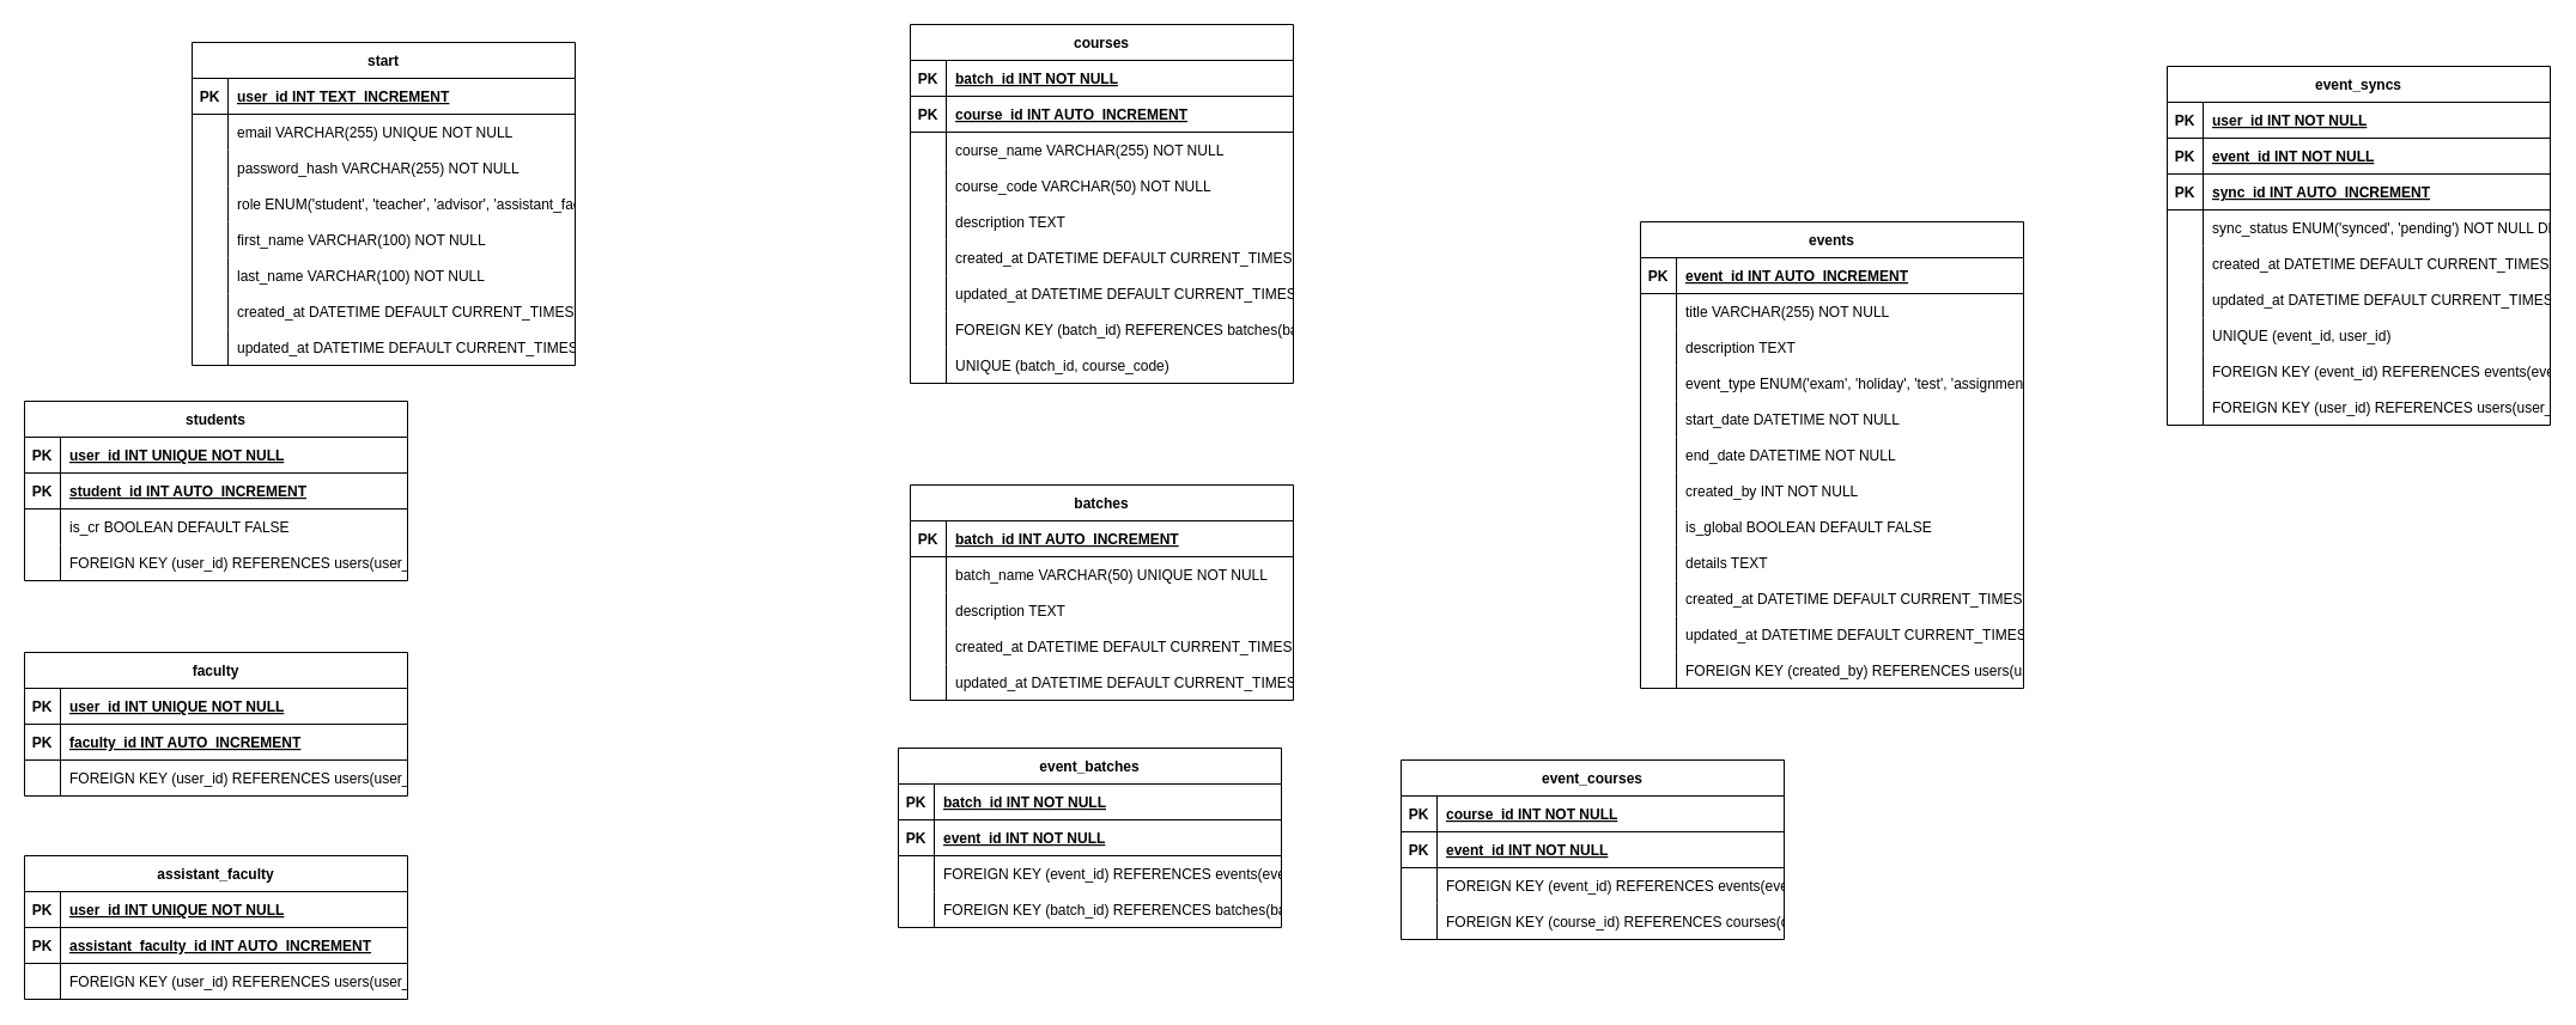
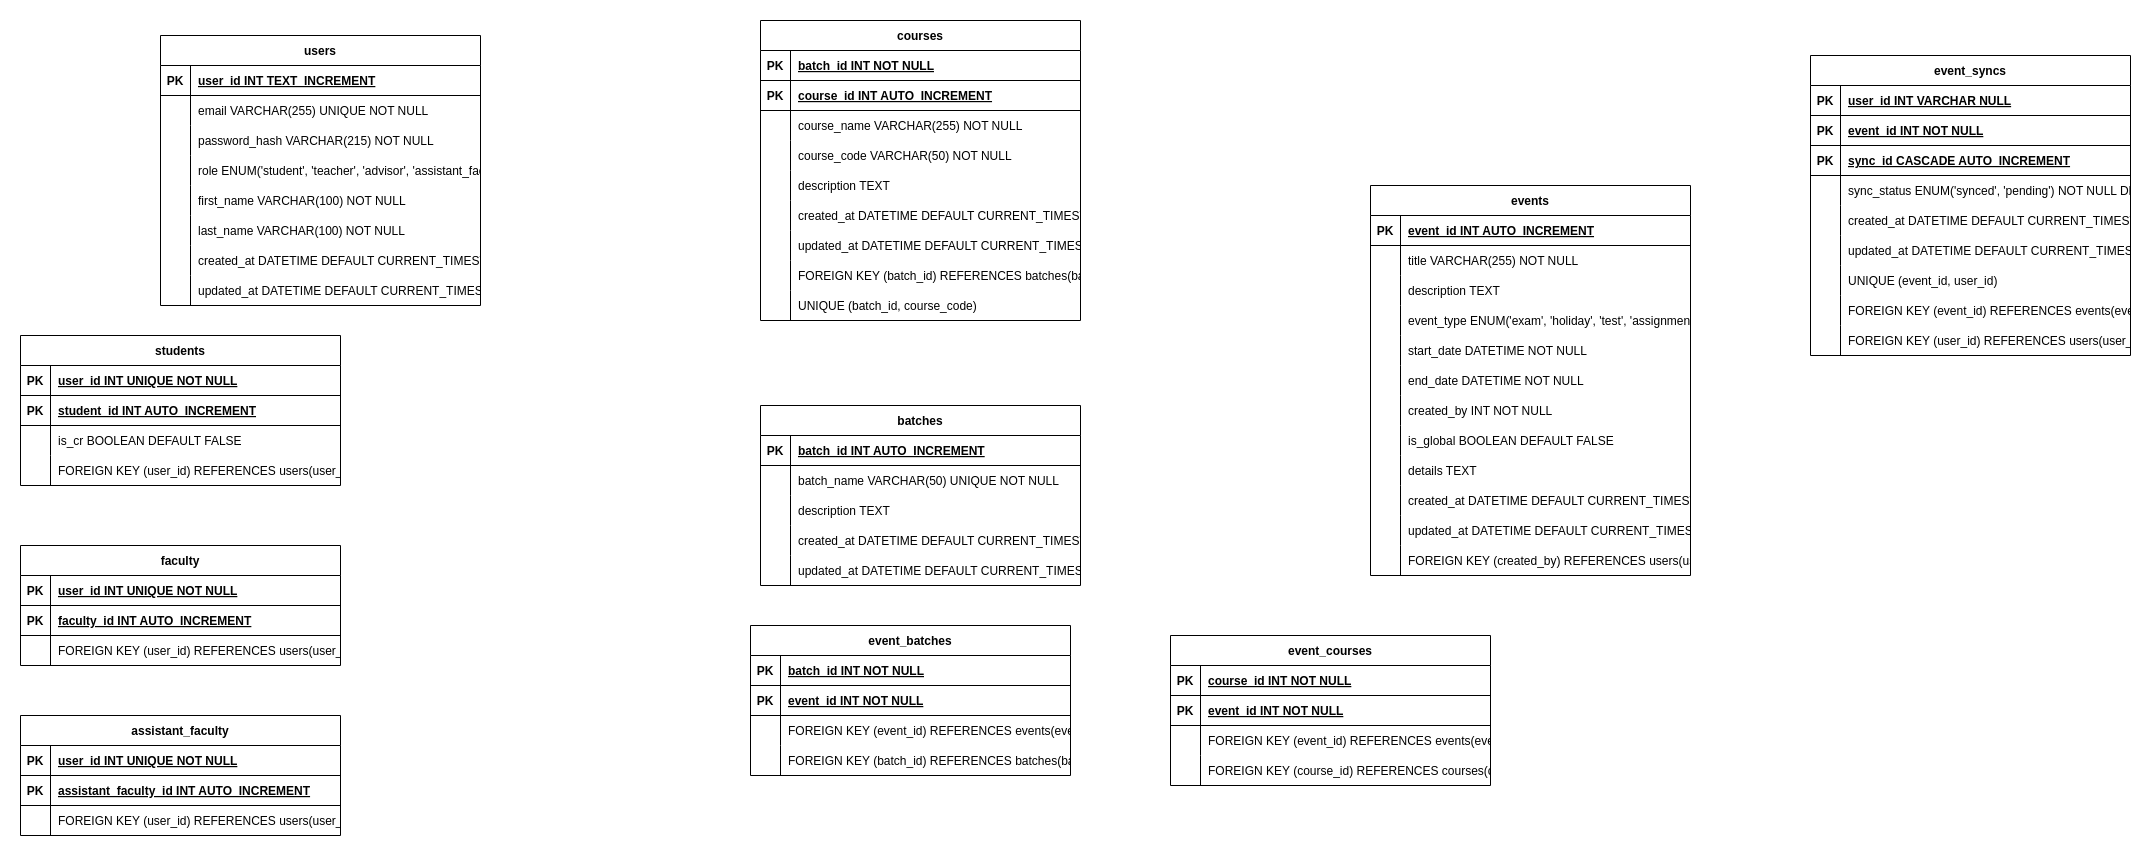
- <mxCell id="18" value="start" style="shape=table;startSize=30;container=1;collapsible=1;childLayout=tableLayout;fixedRows=1;rowLines=0;fontStyle=1;align=center;resizeLast=1;" vertex="1" parent="1"><mxGeometry x="160" y="35" width="320" height="270" as="geometry" /></mxCell>
+ <mxCell id="18" value="users" style="shape=table;startSize=30;container=1;collapsible=1;childLayout=tableLayout;fixedRows=1;rowLines=0;fontStyle=1;align=center;resizeLast=1;" vertex="1" parent="1"><mxGeometry x="160" y="35" width="320" height="270" as="geometry" /></mxCell>
- <mxCell id="170" value="user_id INT NOT NULL" style="shape=partialRectangle;overflow=hidden;connectable=0;fillColor=none;align=left;strokeColor=inherit;top=0;left=0;bottom=0;right=0;spacingLeft=6;fontStyle=5;" vertex="1" parent="168"><mxGeometry x="30" width="290" height="30" as="geometry"><mxRectangle width="290" height="30" as="alternateBounds" /></mxGeometry></mxCell>
+ <mxCell id="170" value="user_id INT VARCHAR NULL" style="shape=partialRectangle;overflow=hidden;connectable=0;fillColor=none;align=left;strokeColor=inherit;top=0;left=0;bottom=0;right=0;spacingLeft=6;fontStyle=5;" vertex="1" parent="168"><mxGeometry x="30" width="290" height="30" as="geometry"><mxRectangle width="290" height="30" as="alternateBounds" /></mxGeometry></mxCell>
- <mxCell id="27" value="password_hash VARCHAR(255) NOT NULL" style="shape=partialRectangle;overflow=hidden;connectable=0;fillColor=none;align=left;strokeColor=inherit;top=0;left=0;bottom=0;right=0;spacingLeft=6;" vertex="1" parent="25"><mxGeometry x="30" width="290" height="30" as="geometry"><mxRectangle width="290" height="30" as="alternateBounds" /></mxGeometry></mxCell>
+ <mxCell id="27" value="password_hash VARCHAR(215) NOT NULL" style="shape=partialRectangle;overflow=hidden;connectable=0;fillColor=none;align=left;strokeColor=inherit;top=0;left=0;bottom=0;right=0;spacingLeft=6;" vertex="1" parent="25"><mxGeometry x="30" width="290" height="30" as="geometry"><mxRectangle width="290" height="30" as="alternateBounds" /></mxGeometry></mxCell>
- <mxCell id="176" value="sync_id INT  AUTO_INCREMENT" style="shape=partialRectangle;overflow=hidden;connectable=0;fillColor=none;align=left;strokeColor=inherit;top=0;left=0;bottom=0;right=0;spacingLeft=6;fontStyle=5;" vertex="1" parent="174"><mxGeometry x="30" width="290" height="30" as="geometry"><mxRectangle width="290" height="30" as="alternateBounds" /></mxGeometry></mxCell>
+ <mxCell id="176" value="sync_id CASCADE  AUTO_INCREMENT" style="shape=partialRectangle;overflow=hidden;connectable=0;fillColor=none;align=left;strokeColor=inherit;top=0;left=0;bottom=0;right=0;spacingLeft=6;fontStyle=5;" vertex="1" parent="174"><mxGeometry x="30" width="290" height="30" as="geometry"><mxRectangle width="290" height="30" as="alternateBounds" /></mxGeometry></mxCell>
